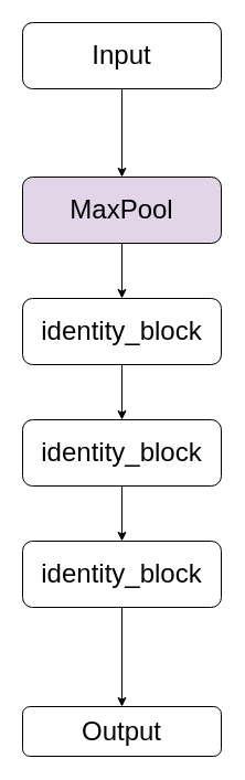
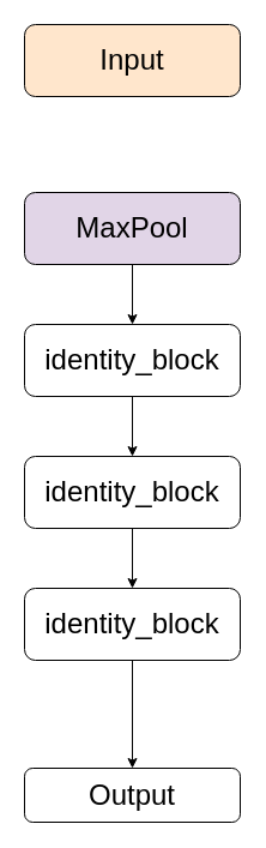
- <mxCell id="5" value="&lt;font style=&quot;font-size: 24px&quot;&gt;Input&lt;/font&gt;" style="rounded=1;whiteSpace=wrap;html=1;" parent="1" vertex="1"><mxGeometry x="20" y="20" width="180" height="60" as="geometry" /></mxCell>
+ <mxCell id="5" value="&lt;font style=&quot;font-size: 24px&quot;&gt;Input&lt;/font&gt;" style="rounded=1;whiteSpace=wrap;html=1;fillColor=#ffe6cc;" parent="1" vertex="1"><mxGeometry x="20" y="20" width="180" height="60" as="geometry" /></mxCell>
- <mxCell id="4" value="" style="edgeStyle=orthogonalEdgeStyle;rounded=0;orthogonalLoop=1;jettySize=auto;html=1;" parent="1" source="5" target="3" edge="1"><mxGeometry relative="1" as="geometry" /></mxCell>
